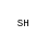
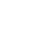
- <mxCell id="2" value="&lt;font&gt;SH&lt;/font&gt;" style="text;html=1;strokeColor=none;fillColor=none;align=center;verticalAlign=middle;whiteSpace=wrap;rounded=0;fontFamily=Courier New;" vertex="1" parent="1"><mxGeometry x="20" y="20" width="16" height="16" as="geometry" /></mxCell>
